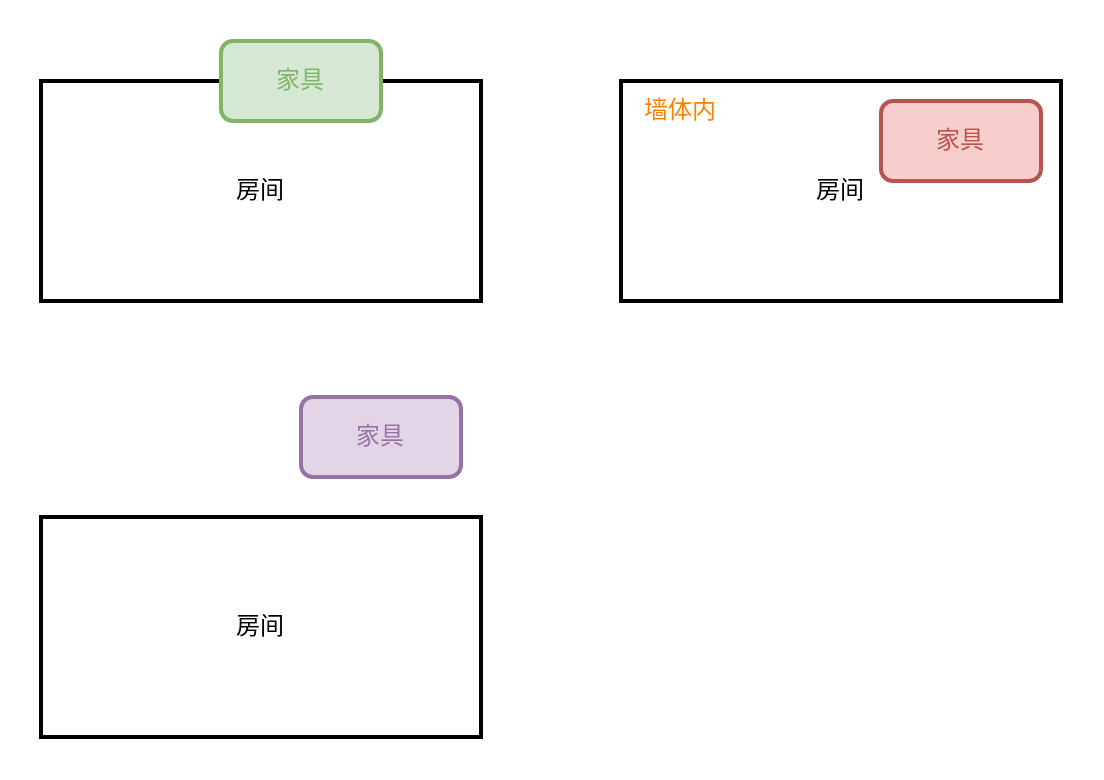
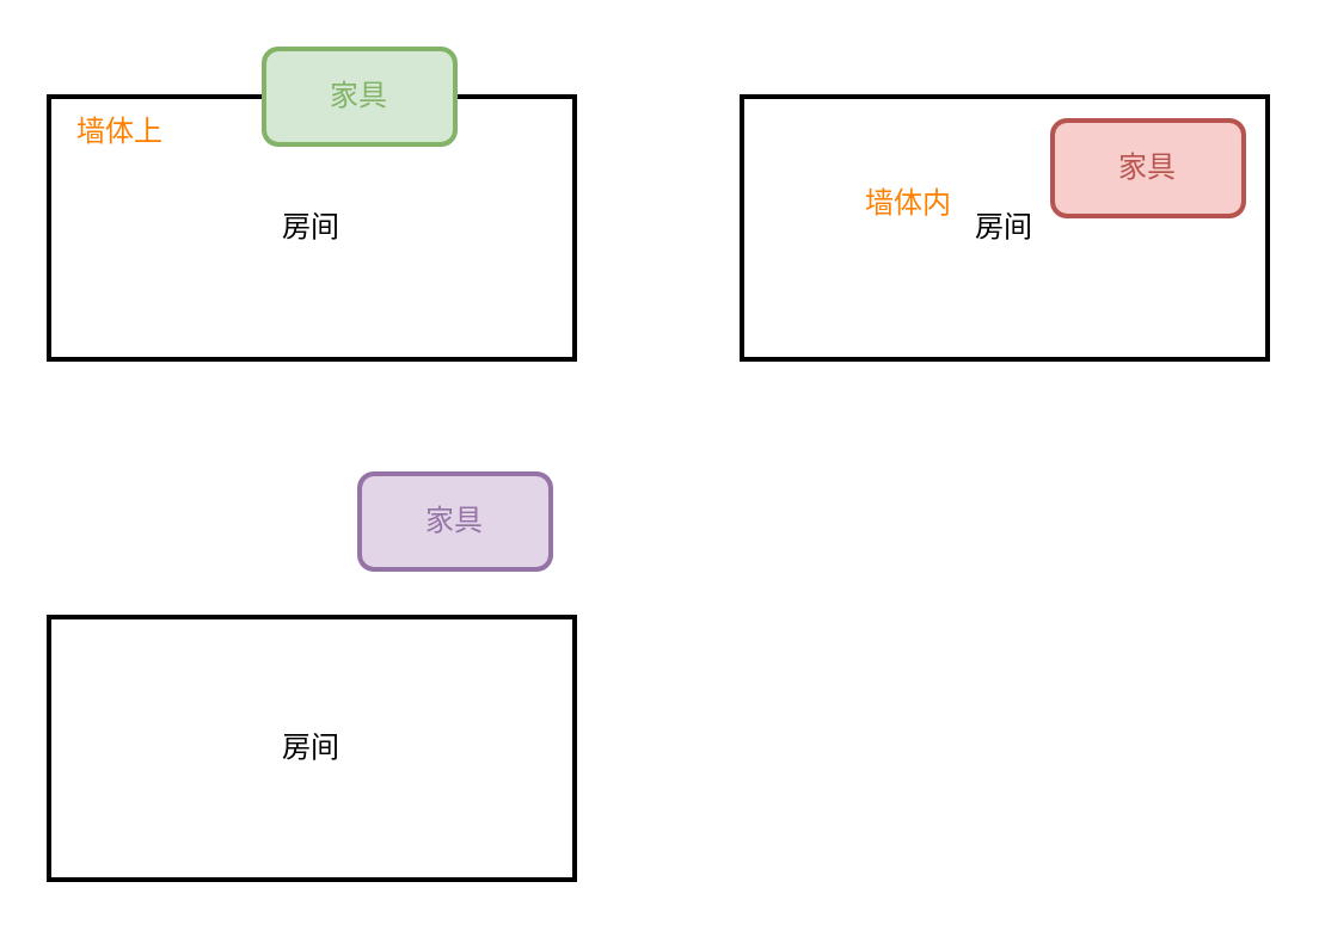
+ <mxCell id="8" value="&lt;font color=&quot;#ff8000&quot;&gt;墙体上&lt;/font&gt;" style="text;html=1;strokeColor=none;fillColor=none;align=center;verticalAlign=middle;whiteSpace=wrap;rounded=0;fontColor=#9673A6;" vertex="1" parent="1"><mxGeometry x="20" y="40" width="60" height="30" as="geometry" /></mxCell>
- <mxCell id="9" value="&lt;span style=&quot;color: rgb(255, 128, 0);&quot;&gt;墙体内&lt;/span&gt;" style="text;html=1;strokeColor=none;fillColor=none;align=center;verticalAlign=middle;whiteSpace=wrap;rounded=0;fontColor=#9673A6;" vertex="1" parent="1"><mxGeometry x="310" y="40" width="60" height="30" as="geometry" /></mxCell>
+ <mxCell id="9" value="&lt;span style=&quot;color: rgb(255, 128, 0);&quot;&gt;墙体内&lt;/span&gt;" style="text;html=1;strokeColor=none;fillColor=none;align=center;verticalAlign=middle;whiteSpace=wrap;rounded=0;fontColor=#9673A6;" vertex="1" parent="1"><mxGeometry x="350" y="70" width="60" height="30" as="geometry" /></mxCell>
